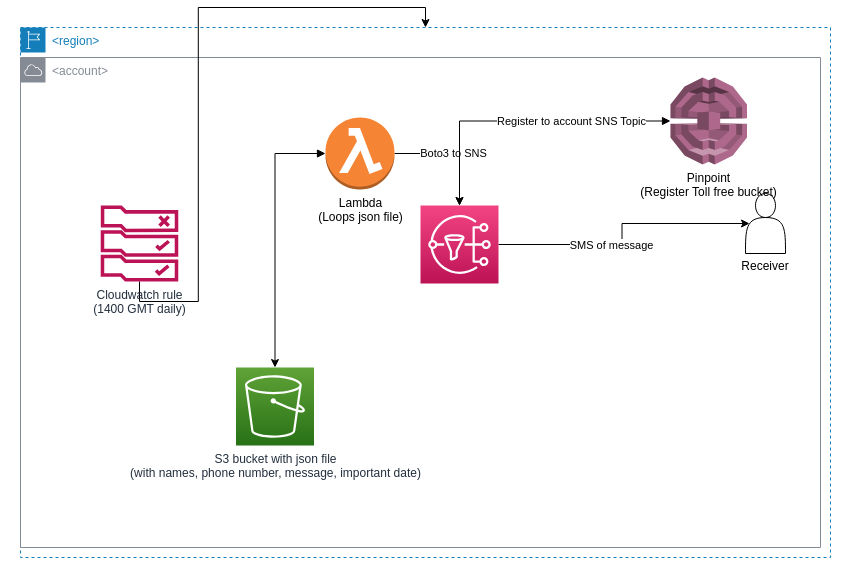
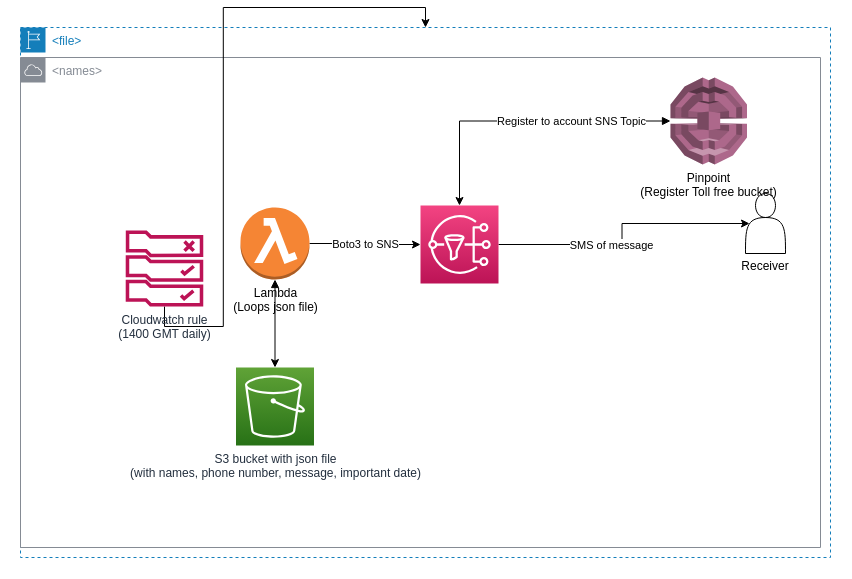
- <mxCell id="2" value="&amp;lt;region&amp;gt;" style="points=[[0,0],[0.25,0],[0.5,0],[0.75,0],[1,0],[1,0.25],[1,0.5],[1,0.75],[1,1],[0.75,1],[0.5,1],[0.25,1],[0,1],[0,0.75],[0,0.5],[0,0.25]];outlineConnect=0;gradientColor=none;html=1;whiteSpace=wrap;fontSize=12;fontStyle=0;shape=mxgraph.aws4.group;grIcon=mxgraph.aws4.group_region;strokeColor=#147EBA;fillColor=none;verticalAlign=top;align=left;spacingLeft=30;fontColor=#147EBA;dashed=1;" vertex="1" parent="1"><mxGeometry y="20" width="810" height="530" as="geometry" x="20" /></mxCell>
+ <mxCell id="2" value="&amp;lt;file&amp;gt;" style="points=[[0,0],[0.25,0],[0.5,0],[0.75,0],[1,0],[1,0.25],[1,0.5],[1,0.75],[1,1],[0.75,1],[0.5,1],[0.25,1],[0,1],[0,0.75],[0,0.5],[0,0.25]];outlineConnect=0;gradientColor=none;html=1;whiteSpace=wrap;fontSize=12;fontStyle=0;shape=mxgraph.aws4.group;grIcon=mxgraph.aws4.group_region;strokeColor=#147EBA;fillColor=none;verticalAlign=top;align=left;spacingLeft=30;fontColor=#147EBA;dashed=1;" vertex="1" parent="1"><mxGeometry y="20" width="810" height="530" as="geometry" x="20" /></mxCell>
- <mxCell id="3" value="&amp;lt;account&amp;gt;" style="outlineConnect=0;gradientColor=none;html=1;whiteSpace=wrap;fontSize=12;fontStyle=0;shape=mxgraph.aws4.group;grIcon=mxgraph.aws4.group_aws_cloud;strokeColor=#858B94;fillColor=none;verticalAlign=top;align=left;spacingLeft=30;fontColor=#858B94;dashed=0;" vertex="1" parent="1"><mxGeometry y="50" width="800" height="490" as="geometry" x="20" /></mxCell>
+ <mxCell id="3" value="&amp;lt;names&amp;gt;" style="outlineConnect=0;gradientColor=none;html=1;whiteSpace=wrap;fontSize=12;fontStyle=0;shape=mxgraph.aws4.group;grIcon=mxgraph.aws4.group_aws_cloud;strokeColor=#858B94;fillColor=none;verticalAlign=top;align=left;spacingLeft=30;fontColor=#858B94;dashed=0;" vertex="1" parent="1"><mxGeometry y="50" width="800" height="490" as="geometry" x="20" /></mxCell>
- <mxCell id="8" value="&lt;div&gt;Lambda &lt;br&gt;&lt;/div&gt;&lt;div&gt;(Loops json file)&lt;br&gt;&lt;/div&gt;" style="outlineConnect=0;dashed=0;verticalLabelPosition=bottom;verticalAlign=top;align=center;html=1;shape=mxgraph.aws3.lambda_function;fillColor=#F58534;gradientColor=none;" vertex="1" parent="1"><mxGeometry x="325" y="110" width="69" height="72" as="geometry" /></mxCell>
+ <mxCell id="8" value="&lt;div&gt;Lambda &lt;br&gt;&lt;/div&gt;&lt;div&gt;(Loops json file)&lt;br&gt;&lt;/div&gt;" style="outlineConnect=0;dashed=0;verticalLabelPosition=bottom;verticalAlign=top;align=center;html=1;shape=mxgraph.aws3.lambda_function;fillColor=#F58534;gradientColor=none;" vertex="1" parent="1"><mxGeometry x="240" y="200" width="69" height="72" as="geometry" /></mxCell>
- <mxCell id="5" value="&lt;div&gt;Cloudwatch rule&lt;/div&gt;&lt;div&gt;(1400 GMT daily)&lt;br&gt; &lt;/div&gt;" style="outlineConnect=0;fontColor=#232F3E;gradientColor=none;fillColor=#BC1356;strokeColor=none;dashed=0;verticalLabelPosition=bottom;verticalAlign=top;align=center;html=1;fontSize=12;fontStyle=0;aspect=fixed;pointerEvents=1;shape=mxgraph.aws4.rule_2;" vertex="1" parent="1"><mxGeometry x="100" y="198" width="78" height="76" as="geometry" /></mxCell>
+ <mxCell id="5" value="&lt;div&gt;Cloudwatch rule&lt;/div&gt;&lt;div&gt;(1400 GMT daily)&lt;br&gt; &lt;/div&gt;" style="outlineConnect=0;fontColor=#232F3E;gradientColor=none;fillColor=#BC1356;strokeColor=none;dashed=0;verticalLabelPosition=bottom;verticalAlign=top;align=center;html=1;fontSize=12;fontStyle=0;aspect=fixed;pointerEvents=1;shape=mxgraph.aws4.rule_2;" vertex="1" parent="1"><mxGeometry x="125" y="223" width="78" height="76" as="geometry" /></mxCell>
